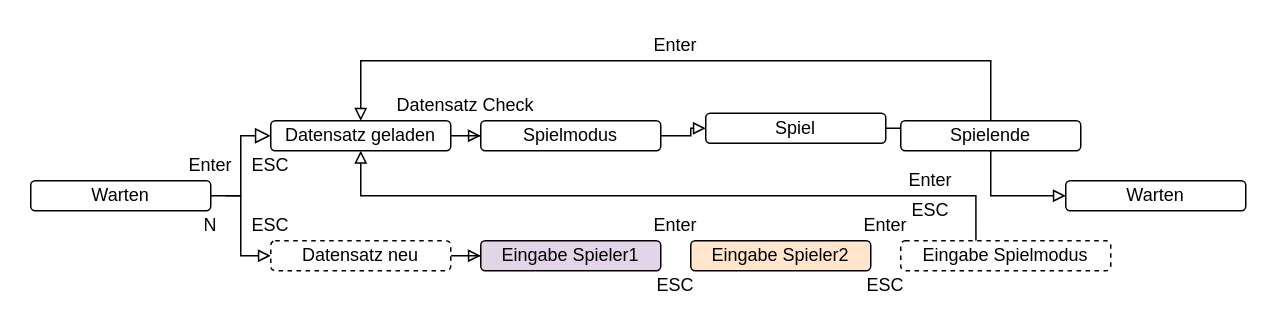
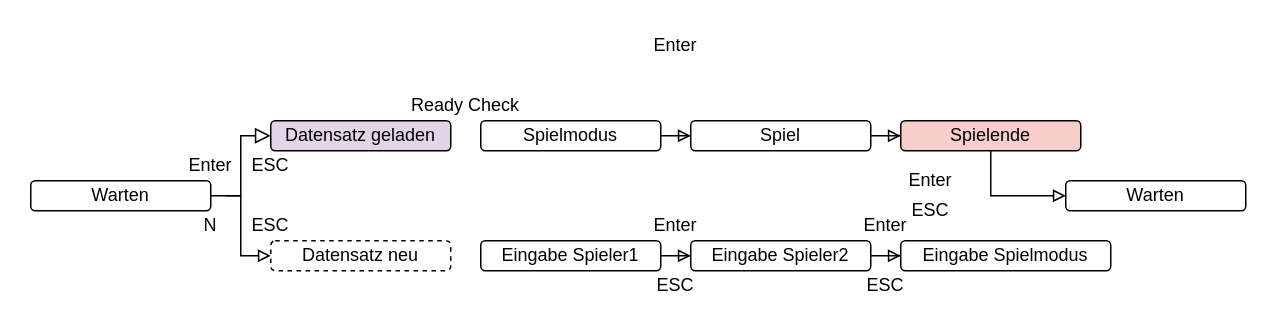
- <mxCell id="19" style="edgeStyle=orthogonalEdgeStyle;rounded=0;orthogonalLoop=1;jettySize=auto;html=1;exitX=0.5;exitY=0;exitDx=0;exitDy=0;entryX=0.5;entryY=0;entryDx=0;entryDy=0;endArrow=block;endFill=0;" parent="1" source="21" target="14" edge="1"><mxGeometry relative="1" as="geometry"><Array as="points"><mxPoint x="660" y="40" /><mxPoint x="240" y="40" /></Array></mxGeometry></mxCell>
- <mxCell id="32" value="Datensatz&amp;nbsp;Check" style="text;html=1;align=center;verticalAlign=middle;whiteSpace=wrap;rounded=0;" parent="1" vertex="1"><mxGeometry x="290" y="50" width="40" height="40" as="geometry" /></mxCell>
+ <mxCell id="32" value="Ready&amp;nbsp;Check" style="text;html=1;align=center;verticalAlign=middle;whiteSpace=wrap;rounded=0;" parent="1" vertex="1"><mxGeometry x="290" y="50" width="40" height="40" as="geometry" /></mxCell>
- <mxCell id="18" value="Spiel" style="rounded=1;whiteSpace=wrap;html=1;fontSize=12;glass=0;strokeWidth=1;shadow=0;" parent="1" vertex="1"><mxGeometry x="470" y="75" width="120" height="20" as="geometry" /></mxCell>
+ <mxCell id="18" value="Spiel" style="rounded=1;whiteSpace=wrap;html=1;fontSize=12;glass=0;strokeWidth=1;shadow=0;" parent="1" vertex="1"><mxGeometry x="460" y="80" width="120" height="20" as="geometry" /></mxCell>
- <mxCell id="14" value="Datensatz geladen" style="rounded=1;whiteSpace=wrap;html=1;fontSize=12;glass=0;strokeWidth=1;shadow=0;" parent="1" vertex="1"><mxGeometry x="180" y="80" width="120" height="20" as="geometry" /></mxCell>
+ <mxCell id="14" value="Datensatz geladen" style="rounded=1;whiteSpace=wrap;html=1;fontSize=12;glass=0;strokeWidth=1;shadow=0;fillColor=#e1d5e7;" parent="1" vertex="1"><mxGeometry x="180" y="80" width="120" height="20" as="geometry" /></mxCell>
- <mxCell id="13" value="" style="edgeStyle=orthogonalEdgeStyle;rounded=0;orthogonalLoop=1;jettySize=auto;html=1;endArrow=block;endFill=0;" parent="1" source="14" target="16" edge="1"><mxGeometry relative="1" as="geometry" /></mxCell>
- <mxCell id="21" value="Spielende" style="rounded=1;whiteSpace=wrap;html=1;fontSize=12;glass=0;strokeWidth=1;shadow=0;" parent="1" vertex="1"><mxGeometry x="600" y="80" width="120" height="20" as="geometry" /></mxCell>
+ <mxCell id="21" value="Spielende" style="rounded=1;whiteSpace=wrap;html=1;fontSize=12;glass=0;strokeWidth=1;shadow=0;fillColor=#f8cecc;" parent="1" vertex="1"><mxGeometry x="600" y="80" width="120" height="20" as="geometry" /></mxCell>
- <mxCell id="11" style="edgeStyle=orthogonalEdgeStyle;rounded=0;orthogonalLoop=1;jettySize=auto;html=1;exitX=0.358;exitY=0;exitDx=0;exitDy=0;entryX=0.5;entryY=1;entryDx=0;entryDy=0;endArrow=block;endFill=0;exitPerimeter=0;" parent="1" source="12" target="14" edge="1"><mxGeometry relative="1" as="geometry" /></mxCell>
- <mxCell id="5" value="" style="edgeStyle=orthogonalEdgeStyle;rounded=0;orthogonalLoop=1;jettySize=auto;html=1;endArrow=block;endFill=0;" parent="1" source="6" target="8" edge="1"><mxGeometry relative="1" as="geometry" /></mxCell>
- <mxCell id="8" value="Eingabe Spieler1" style="rounded=1;whiteSpace=wrap;html=1;fontSize=12;glass=0;strokeWidth=1;shadow=0;fillColor=#e1d5e7;" parent="1" vertex="1"><mxGeometry x="320" y="160" width="120" height="20" as="geometry" /></mxCell>
+ <mxCell id="8" value="Eingabe Spieler1" style="rounded=1;whiteSpace=wrap;html=1;fontSize=12;glass=0;strokeWidth=1;shadow=0;" parent="1" vertex="1"><mxGeometry x="320" y="160" width="120" height="20" as="geometry" /></mxCell>
+ <mxCell id="7" value="" style="edgeStyle=orthogonalEdgeStyle;rounded=0;orthogonalLoop=1;jettySize=auto;html=1;endArrow=block;endFill=0;" parent="1" source="8" target="10" edge="1"><mxGeometry relative="1" as="geometry" /></mxCell>
- <mxCell id="10" value="Eingabe Spieler2" style="rounded=1;whiteSpace=wrap;html=1;fontSize=12;glass=0;strokeWidth=1;shadow=0;fillColor=#ffe6cc;" parent="1" vertex="1"><mxGeometry x="460" y="160" width="120" height="20" as="geometry" /></mxCell>
+ <mxCell id="10" value="Eingabe Spieler2" style="rounded=1;whiteSpace=wrap;html=1;fontSize=12;glass=0;strokeWidth=1;shadow=0;" parent="1" vertex="1"><mxGeometry x="460" y="160" width="120" height="20" as="geometry" /></mxCell>
+ <mxCell id="9" value="" style="edgeStyle=orthogonalEdgeStyle;rounded=0;orthogonalLoop=1;jettySize=auto;html=1;endArrow=block;endFill=0;" parent="1" source="10" target="12" edge="1"><mxGeometry relative="1" as="geometry" /></mxCell>
- <mxCell id="12" value="Eingabe Spielmodus" style="rounded=1;whiteSpace=wrap;html=1;fontSize=12;glass=0;strokeWidth=1;shadow=0;dashed=1;" parent="1" vertex="1"><mxGeometry x="600" y="160" width="140" height="20" as="geometry" /></mxCell>
+ <mxCell id="12" value="Eingabe Spielmodus" style="rounded=1;whiteSpace=wrap;html=1;fontSize=12;glass=0;strokeWidth=1;shadow=0;" parent="1" vertex="1"><mxGeometry x="600" y="160" width="140" height="20" as="geometry" /></mxCell>
